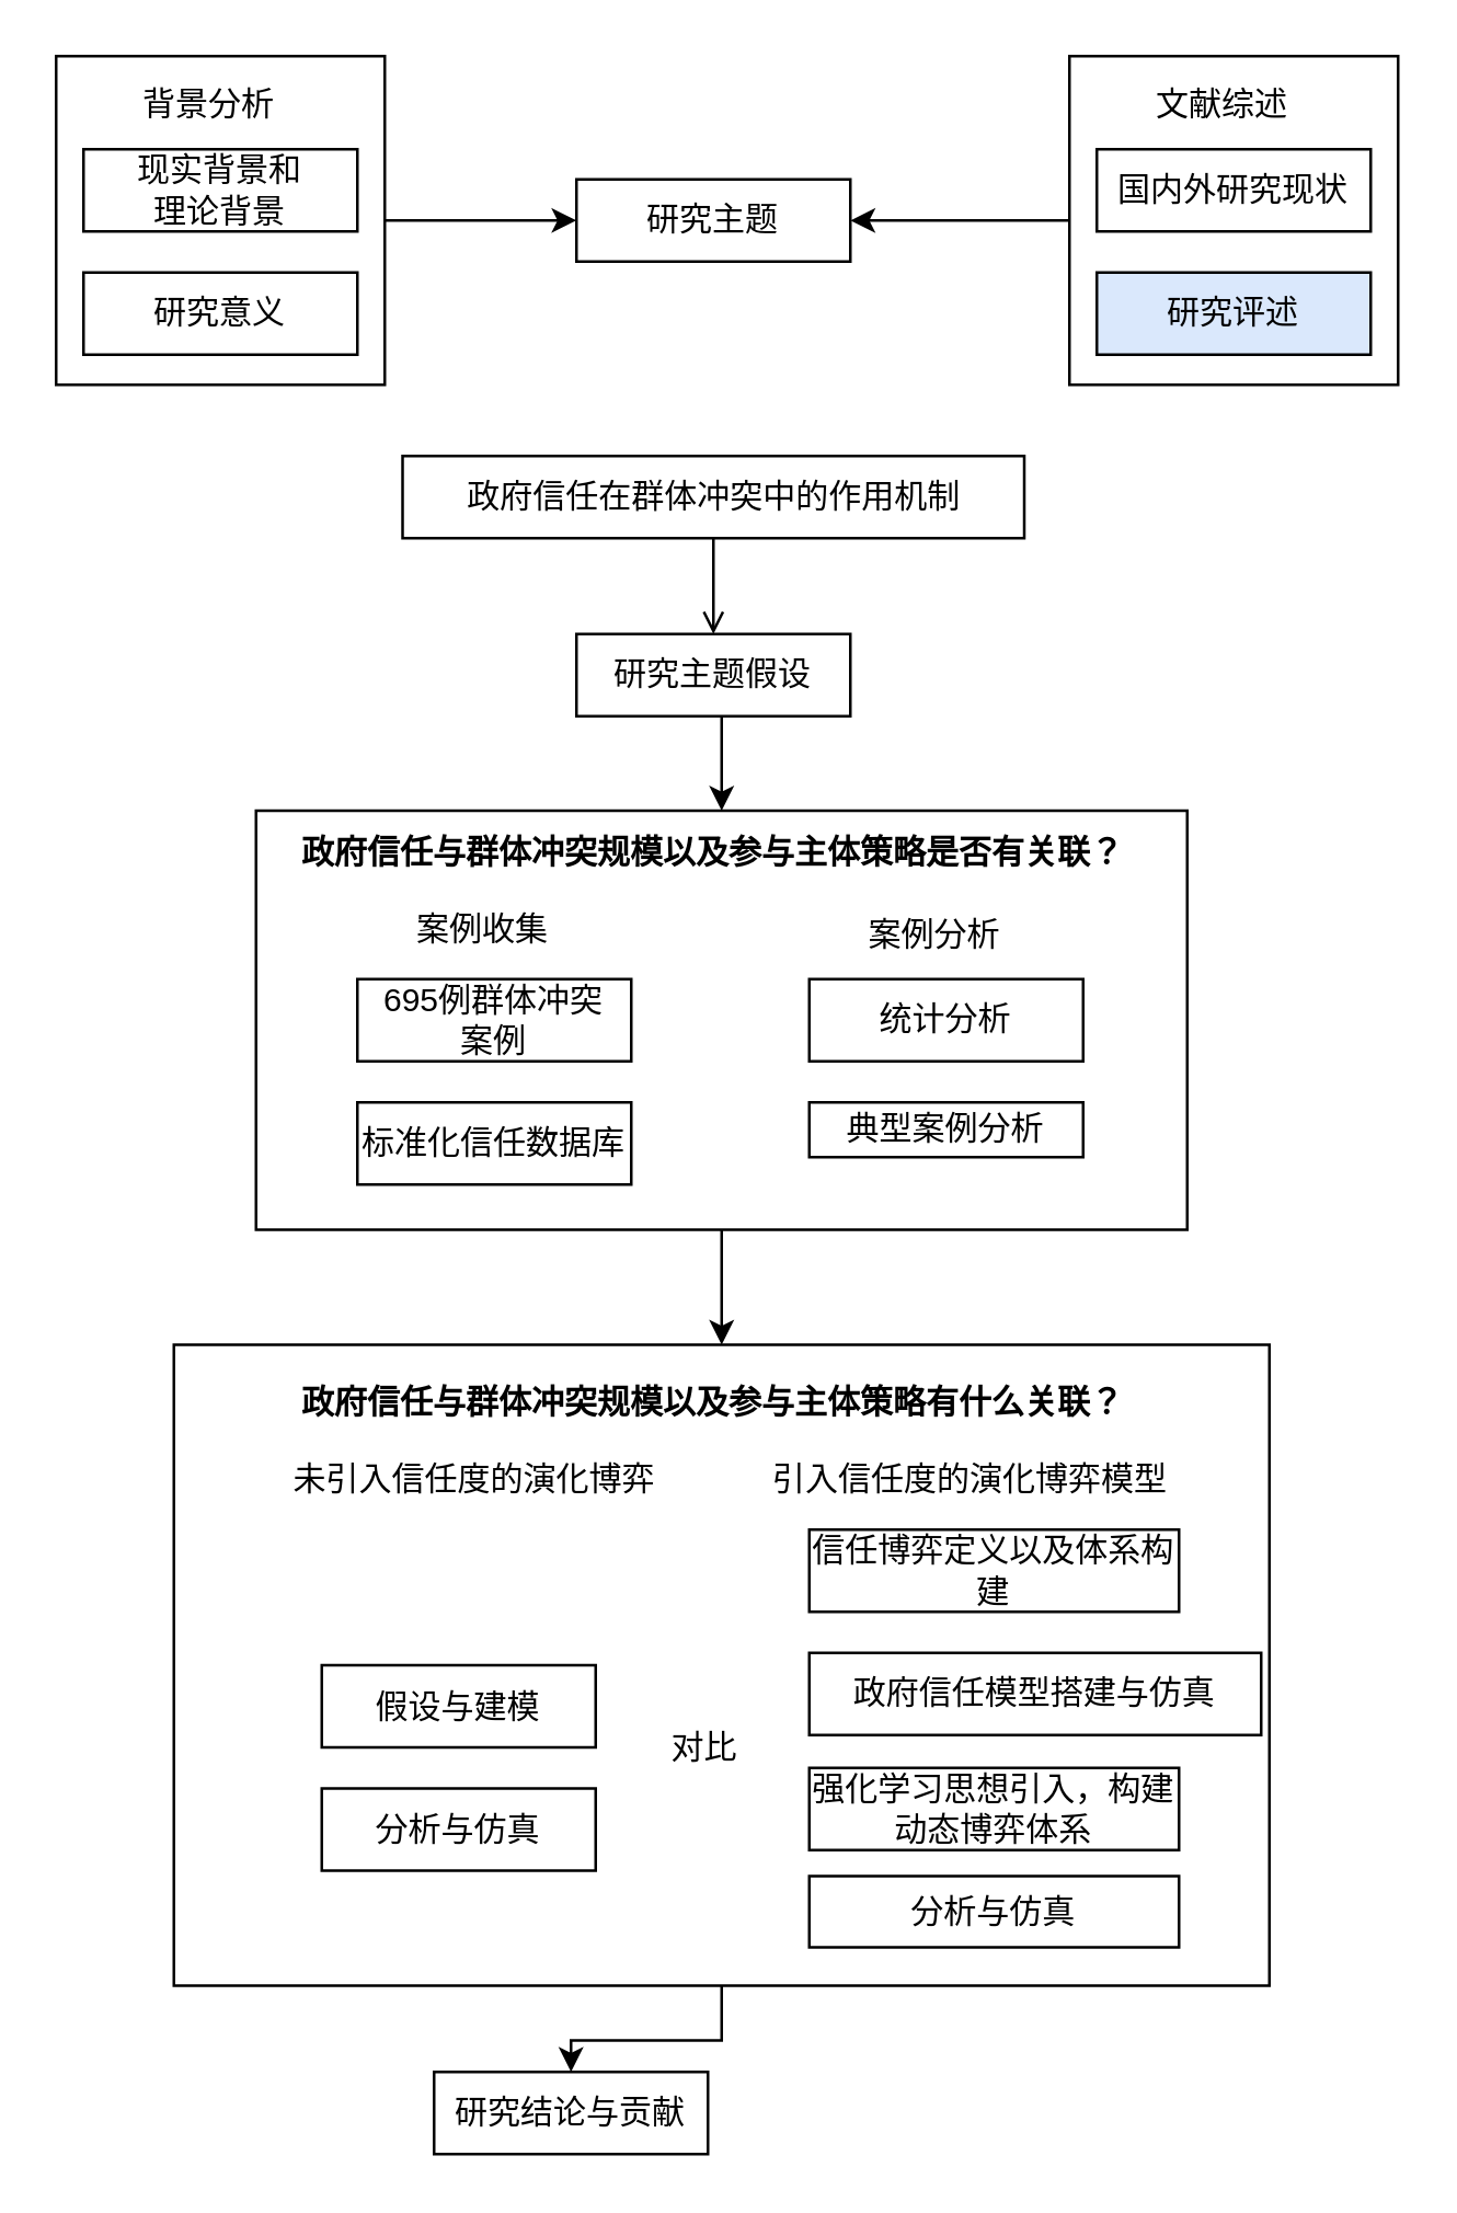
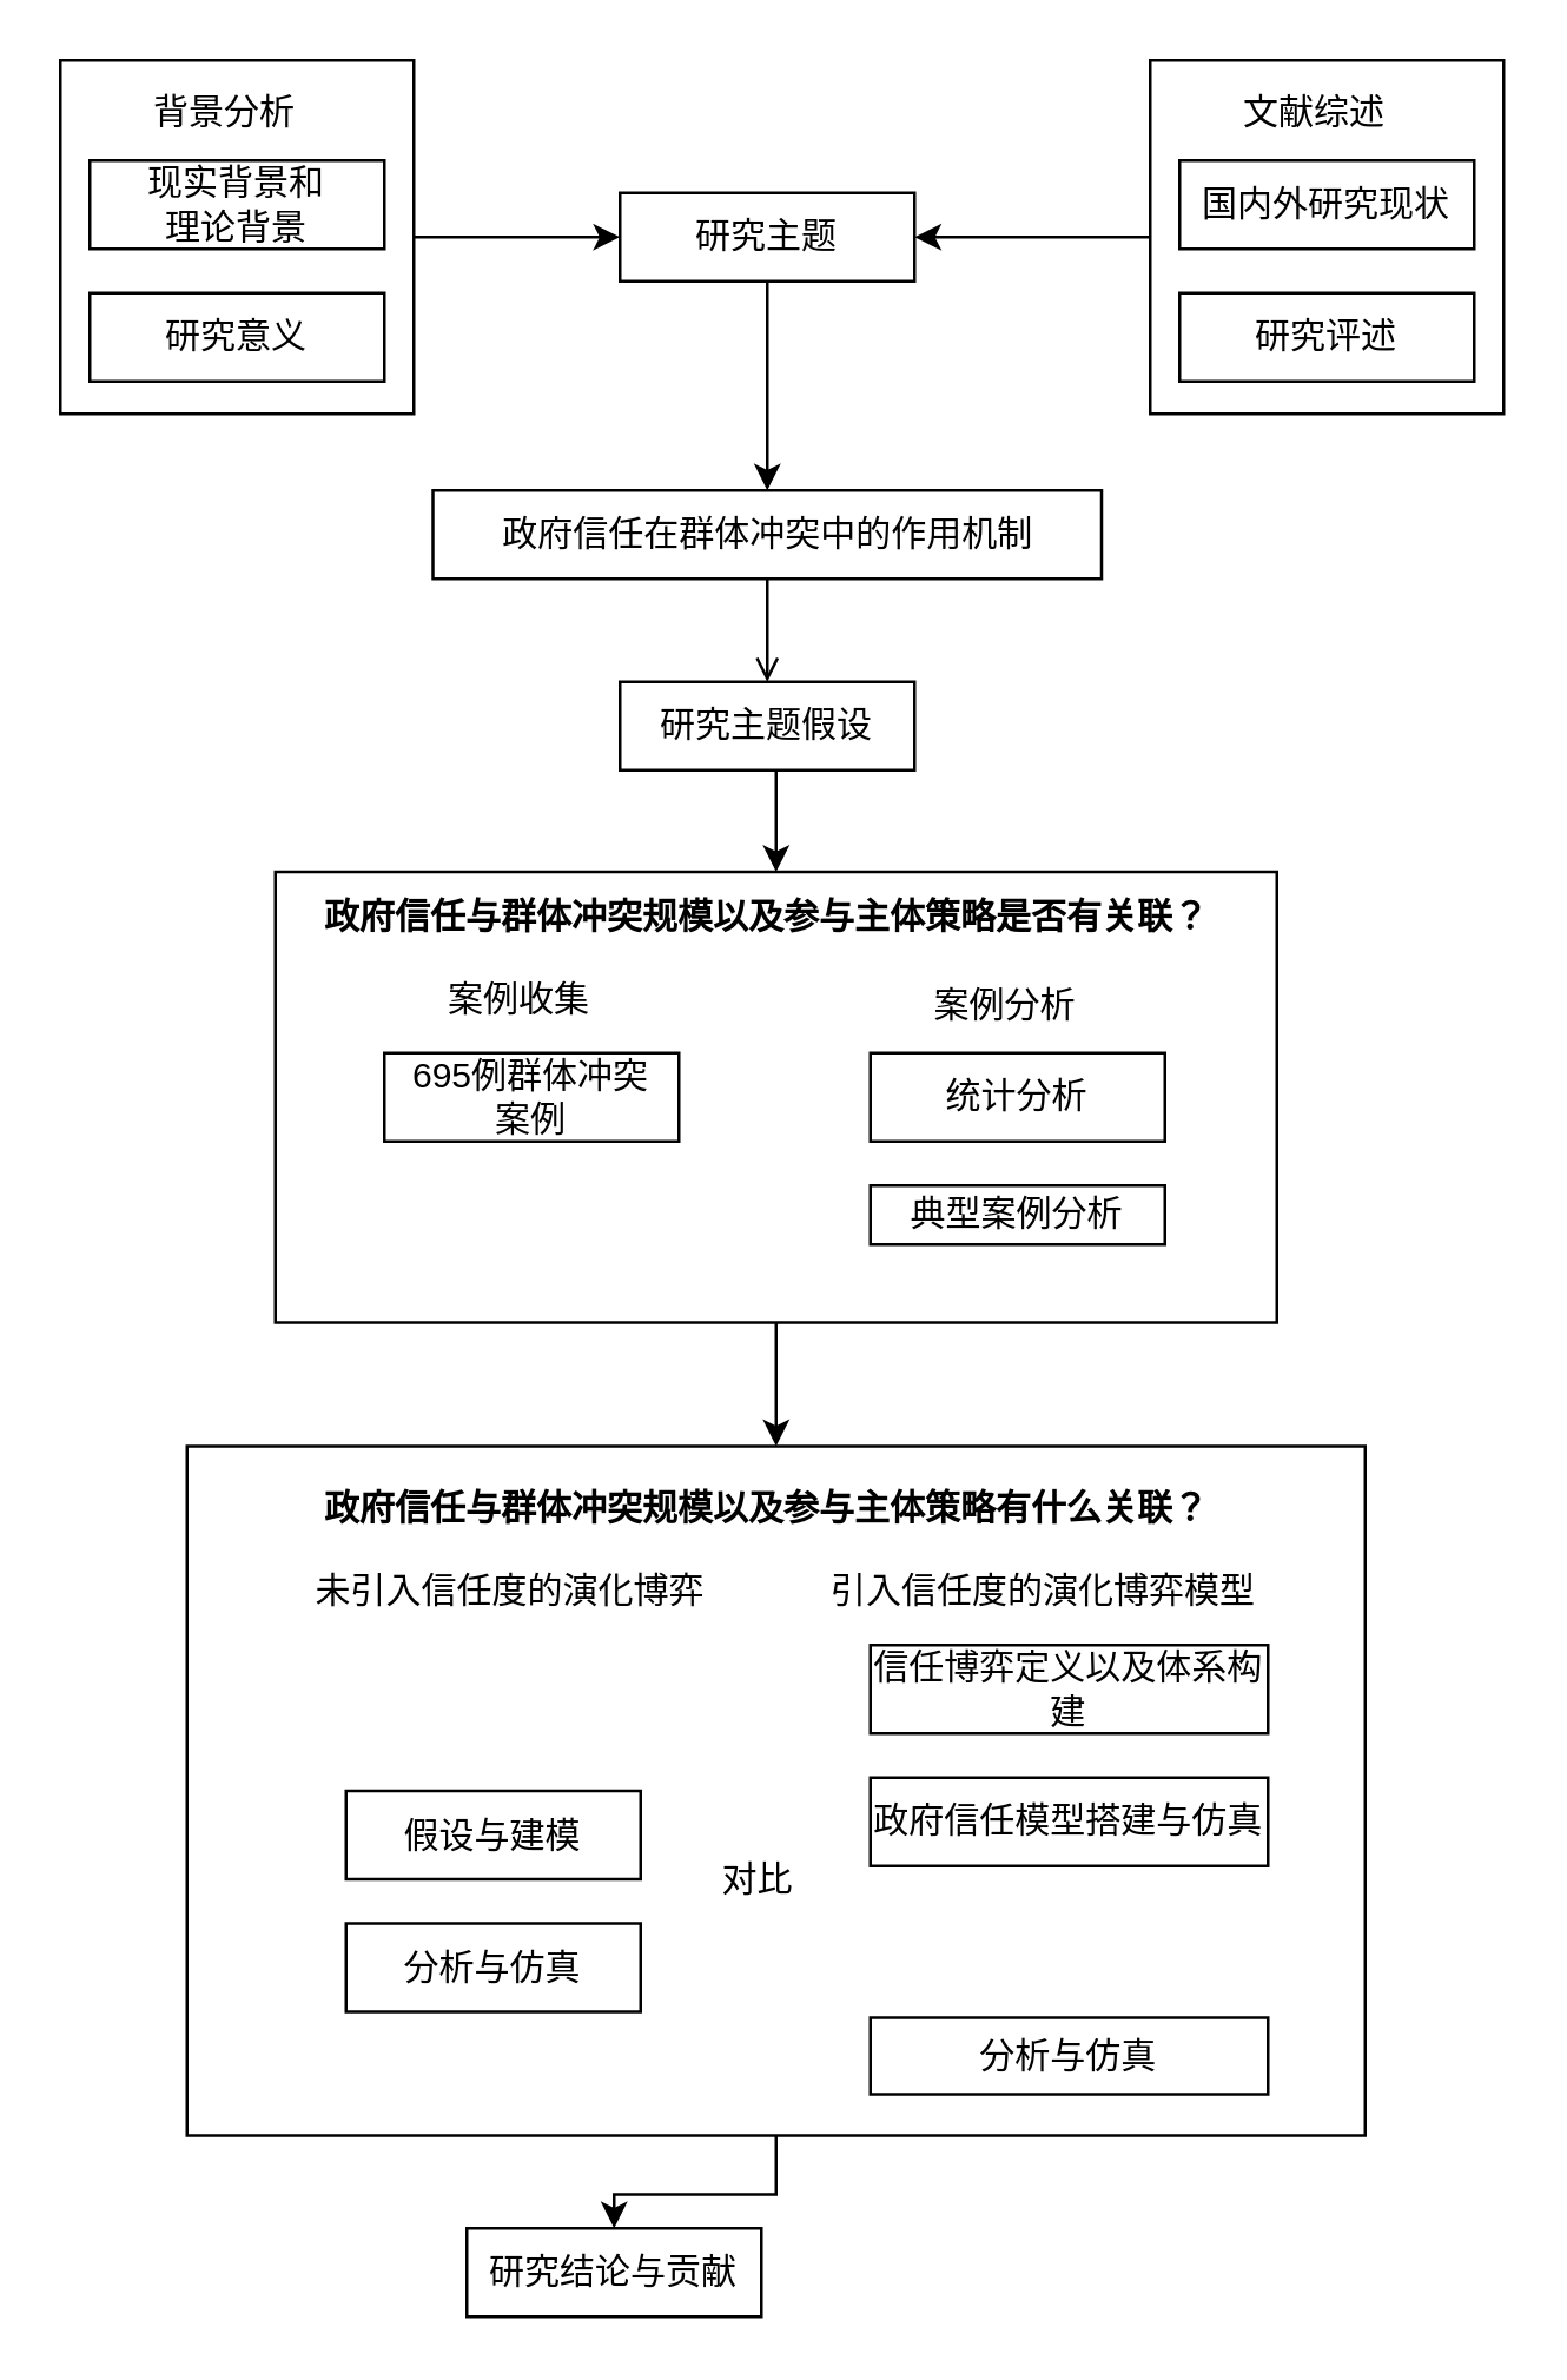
- <mxCell id="7" value="研究评述" style="rounded=0;whiteSpace=wrap;html=1;fillColor=#dae8fc;" vertex="1" parent="1"><mxGeometry x="400" y="99" width="100" height="30" as="geometry" /></mxCell>
+ <mxCell id="7" value="研究评述" style="rounded=0;whiteSpace=wrap;html=1;" vertex="1" parent="1"><mxGeometry x="400" y="99" width="100" height="30" as="geometry" /></mxCell>
+ <mxCell id="2" value="" style="edgeStyle=orthogonalEdgeStyle;rounded=0;orthogonalLoop=1;jettySize=auto;html=1;" edge="1" parent="1" source="3" target="5"><mxGeometry relative="1" as="geometry" /></mxCell>
- <mxCell id="19" value="标准化信任数据库" style="rounded=0;whiteSpace=wrap;html=1;" vertex="1" parent="1"><mxGeometry x="130" y="402" width="100" height="30" as="geometry" /></mxCell>
- <mxCell id="36" value="政府信任模型搭建与仿真" style="rounded=0;whiteSpace=wrap;html=1;" vertex="1" parent="1"><mxGeometry x="295" y="603" width="165" height="30" as="geometry" /></mxCell>
+ <mxCell id="36" value="政府信任模型搭建与仿真" style="rounded=0;whiteSpace=wrap;html=1;" vertex="1" parent="1"><mxGeometry x="295" y="603" width="135" height="30" as="geometry" /></mxCell>
- <mxCell id="37" value="强化学习思想引入，构建动态博弈体系" style="rounded=0;whiteSpace=wrap;html=1;" vertex="1" parent="1"><mxGeometry x="295" y="645" width="135" height="30" as="geometry" /></mxCell>
